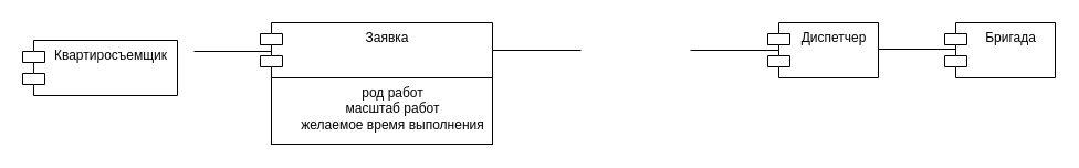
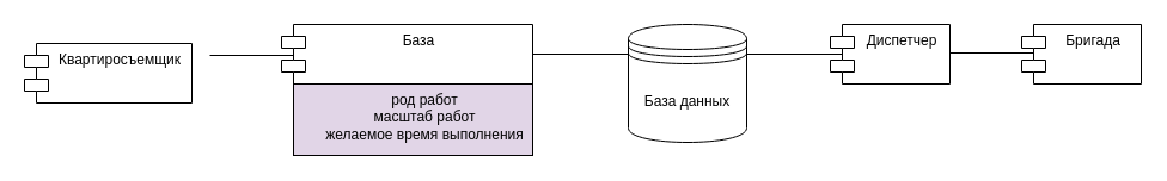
- <mxCell id="3" value="Заявка" style="shape=module;align=left;spacingLeft=20;align=center;verticalAlign=top;whiteSpace=wrap;html=1;" parent="1" vertex="1"><mxGeometry x="235" width="210" height="50" as="geometry" y="20" /></mxCell>
+ <mxCell id="3" value="База" style="shape=module;align=left;spacingLeft=20;align=center;verticalAlign=top;whiteSpace=wrap;html=1;" parent="1" vertex="1"><mxGeometry x="235" width="210" height="50" as="geometry" y="20" /></mxCell>
+ <mxCell id="11" value="База данных" style="shape=datastore;whiteSpace=wrap;html=1;" vertex="1" parent="1"><mxGeometry x="525" width="99" height="99" as="geometry" y="20" /></mxCell>
- <mxCell id="4" value="род работ&lt;br&gt;масштаб работ&lt;br&gt;желаемое время выполнения" style="whiteSpace=wrap;html=1;verticalAlign=top;spacingLeft=20;align=center;" parent="1" vertex="1"><mxGeometry x="245" y="70" width="200" height="60" as="geometry" /></mxCell>
+ <mxCell id="4" value="род работ&lt;br&gt;масштаб работ&lt;br&gt;желаемое время выполнения" style="whiteSpace=wrap;html=1;verticalAlign=top;spacingLeft=20;align=center;fillColor=#e1d5e7;" parent="1" vertex="1"><mxGeometry x="245" y="70" width="200" height="60" as="geometry" /></mxCell>
